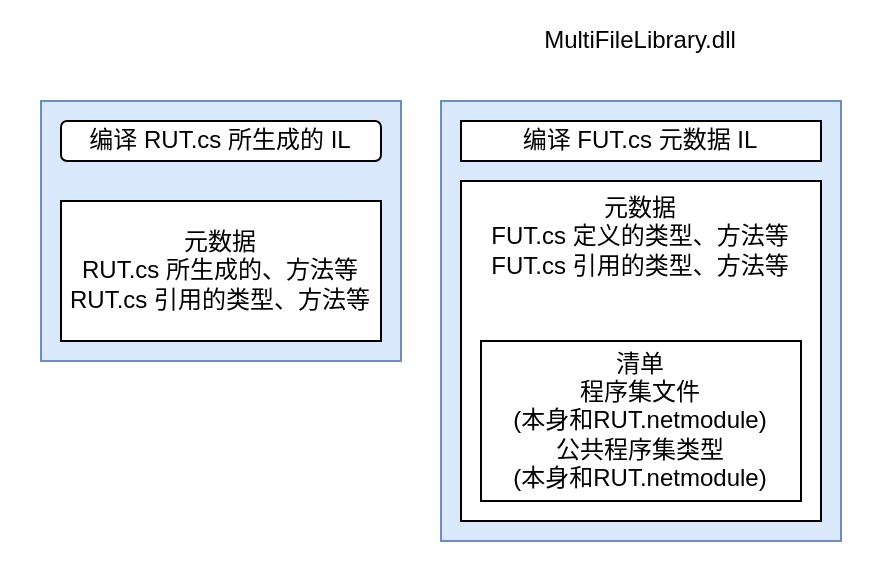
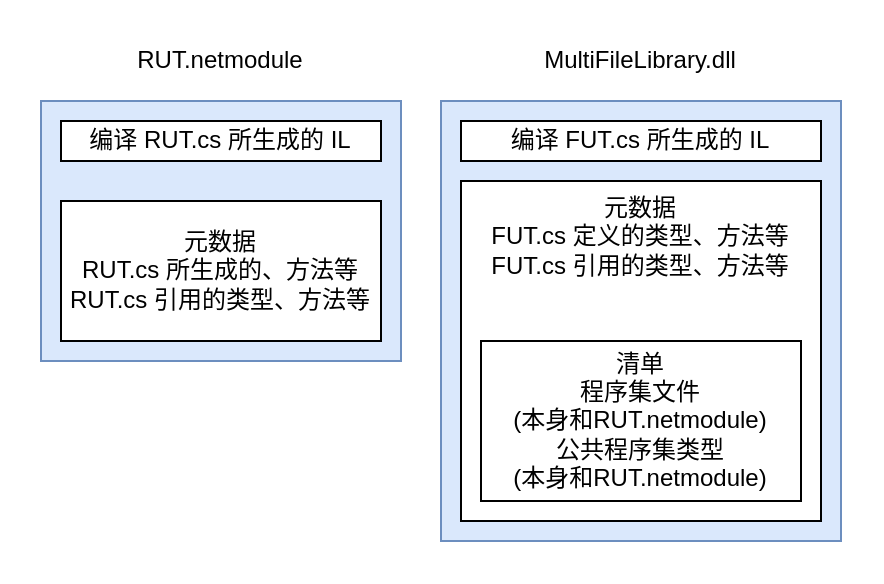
- <mxCell id="10" value="MultiFileLibrary.dll" style="text;html=1;strokeColor=none;fillColor=none;align=center;verticalAlign=middle;whiteSpace=wrap;rounded=0;" vertex="1" parent="1"><mxGeometry x="265" y="10" width="110" height="20" as="geometry" /></mxCell>
+ <mxCell id="10" value="MultiFileLibrary.dll" style="text;html=1;strokeColor=none;fillColor=none;align=center;verticalAlign=middle;whiteSpace=wrap;rounded=0;" vertex="1" parent="1"><mxGeometry x="265" y="20" width="110" height="20" as="geometry" /></mxCell>
+ <mxCell id="9" value="RUT.netmodule" style="text;html=1;strokeColor=none;fillColor=none;align=center;verticalAlign=middle;whiteSpace=wrap;rounded=0;" vertex="1" parent="1"><mxGeometry x="55" y="20" width="110" height="20" as="geometry" /></mxCell>
- <mxCell id="4" value="编译 RUT.cs 所生成的 IL" style="whiteSpace=wrap;html=1;rounded=1;" vertex="1" parent="1"><mxGeometry x="30" y="60" width="160" height="20" as="geometry" /></mxCell>
+ <mxCell id="4" value="编译 RUT.cs 所生成的 IL" style="rounded=0;whiteSpace=wrap;html=1;" vertex="1" parent="1"><mxGeometry x="30" y="60" width="160" height="20" as="geometry" /></mxCell>
- <mxCell id="6" value="编译 FUT.cs 元数据 IL" style="rounded=0;whiteSpace=wrap;html=1;" vertex="1" parent="1"><mxGeometry x="230" y="60" width="180" height="20" as="geometry" /></mxCell>
+ <mxCell id="6" value="编译 FUT.cs 所生成的 IL" style="rounded=0;whiteSpace=wrap;html=1;" vertex="1" parent="1"><mxGeometry x="230" y="60" width="180" height="20" as="geometry" /></mxCell>
